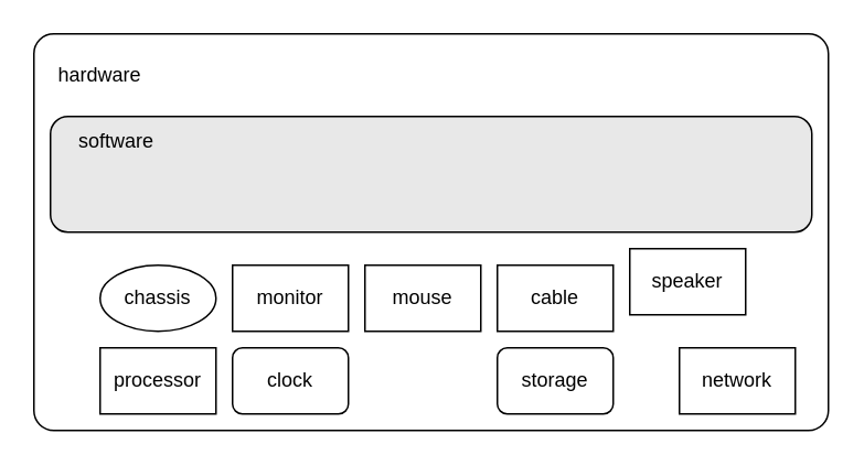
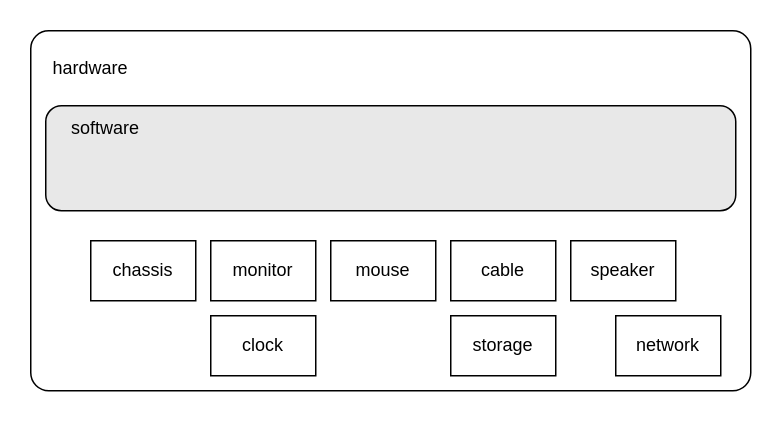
- <mxCell id="8" value="speaker" style="rounded=0;whiteSpace=wrap;html=1;" parent="1" vertex="1"><mxGeometry x="380" y="150" width="70" height="40" as="geometry" /></mxCell>
+ <mxCell id="8" value="speaker" style="rounded=0;whiteSpace=wrap;html=1;" parent="1" vertex="1"><mxGeometry x="380" y="160" width="70" height="40" as="geometry" /></mxCell>
- <mxCell id="4" value="chassis" style="ellipse;whiteSpace=wrap;html=1;" parent="1" vertex="1"><mxGeometry x="60" y="160" width="70" height="40" as="geometry" /></mxCell>
+ <mxCell id="4" value="chassis" style="rounded=0;whiteSpace=wrap;html=1;" parent="1" vertex="1"><mxGeometry x="60" y="160" width="70" height="40" as="geometry" /></mxCell>
- <mxCell id="11" value="processor" style="rounded=0;whiteSpace=wrap;html=1;" parent="1" vertex="1"><mxGeometry x="60" y="210" width="70" height="40" as="geometry" /></mxCell>
- <mxCell id="12" value="clock" style="whiteSpace=wrap;html=1;rounded=1;" parent="1" vertex="1"><mxGeometry x="140" y="210" width="70" height="40" as="geometry" /></mxCell>
+ <mxCell id="12" value="clock" style="rounded=0;whiteSpace=wrap;html=1;" parent="1" vertex="1"><mxGeometry x="140" y="210" width="70" height="40" as="geometry" /></mxCell>
- <mxCell id="13" value="storage" style="whiteSpace=wrap;html=1;rounded=1;" parent="1" vertex="1"><mxGeometry x="300" y="210" width="70" height="40" as="geometry" /></mxCell>
+ <mxCell id="13" value="storage" style="rounded=0;whiteSpace=wrap;html=1;" parent="1" vertex="1"><mxGeometry x="300" y="210" width="70" height="40" as="geometry" /></mxCell>
